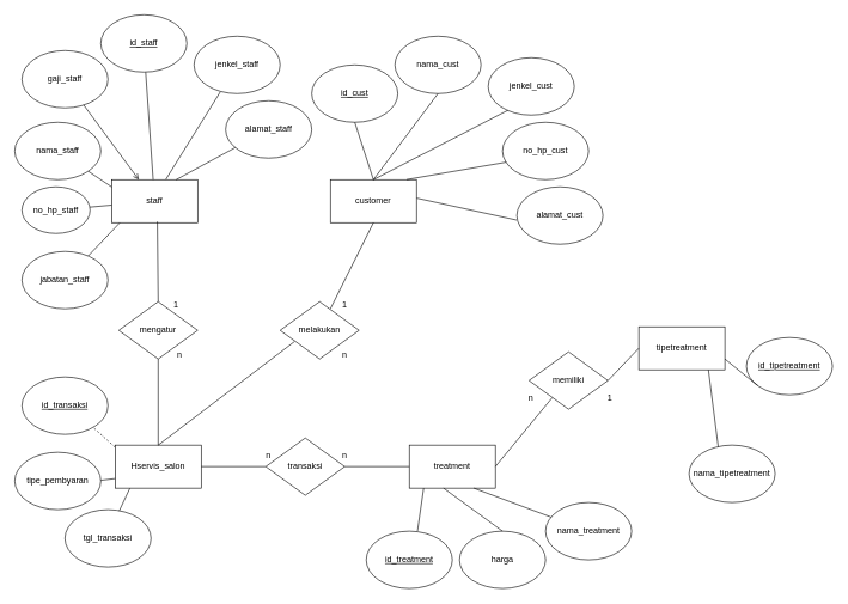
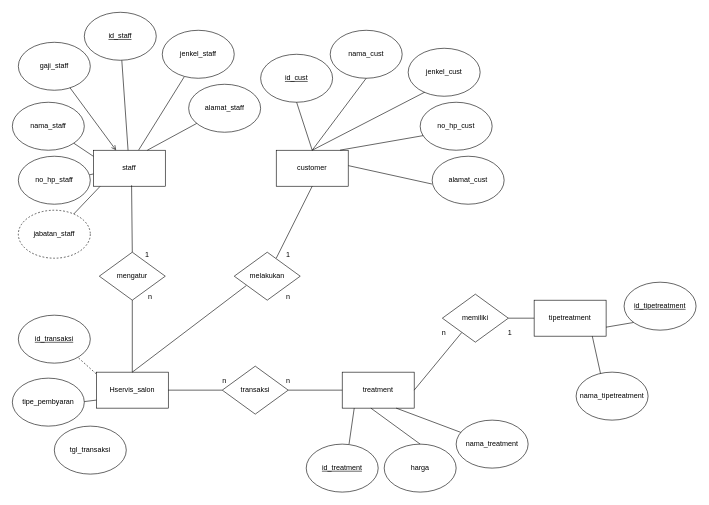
- <mxCell id="12" value="no_hp_staff" style="ellipse;whiteSpace=wrap;html=1;" parent="1" vertex="1"><mxGeometry x="30" y="260" width="95" height="65" as="geometry" /></mxCell>
+ <mxCell id="12" value="no_hp_staff" style="ellipse;whiteSpace=wrap;html=1;" parent="1" vertex="1"><mxGeometry x="30" y="260" width="120" height="80" as="geometry" /></mxCell>
- <mxCell id="16" value="jabatan_staff" style="ellipse;whiteSpace=wrap;html=1;" parent="1" vertex="1"><mxGeometry x="30" y="350" width="120" height="80" as="geometry" /></mxCell>
+ <mxCell id="16" value="jabatan_staff" style="ellipse;whiteSpace=wrap;html=1;dashed=1;" parent="1" vertex="1"><mxGeometry x="30" y="350" width="120" height="80" as="geometry" /></mxCell>
- <mxCell id="9" value="tipetreatment" style="rounded=0;whiteSpace=wrap;html=1;" parent="1" vertex="1"><mxGeometry x="890" y="455" width="120" height="60" as="geometry" /></mxCell>
+ <mxCell id="9" value="tipetreatment" style="rounded=0;whiteSpace=wrap;html=1;" parent="1" vertex="1"><mxGeometry x="890" y="500" width="120" height="60" as="geometry" /></mxCell>
- <mxCell id="35" value="" style="endArrow=none;html=1;rounded=0;exitX=0.631;exitY=0.02;exitDx=0;exitDy=0;exitPerimeter=0;entryX=0.17;entryY=1.004;entryDx=0;entryDy=0;entryPerimeter=0;" parent="1" source="28" target="26" edge="1"><mxGeometry width="50" height="50" relative="1" as="geometry"><mxPoint x="260" y="690" as="sourcePoint" /><mxPoint x="310" y="640" as="targetPoint" /></mxGeometry></mxCell>
